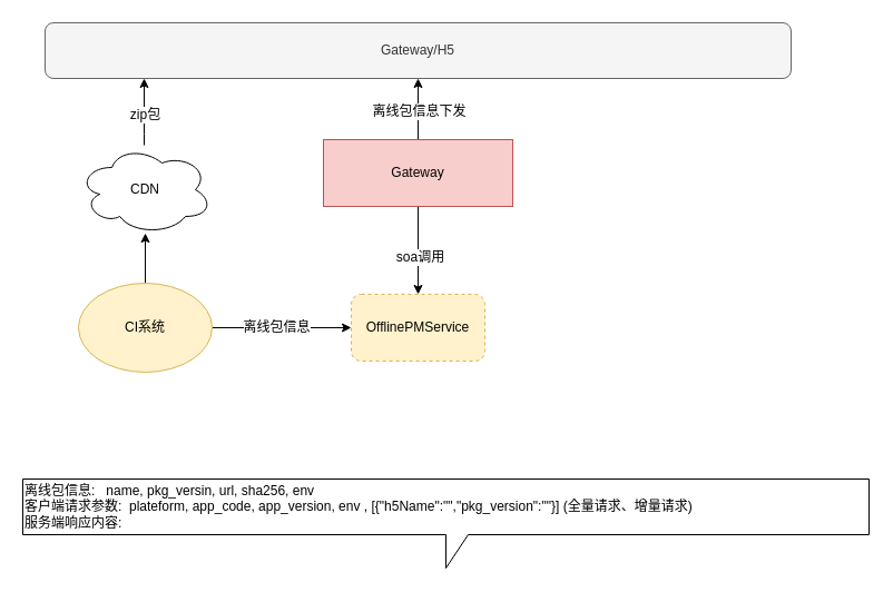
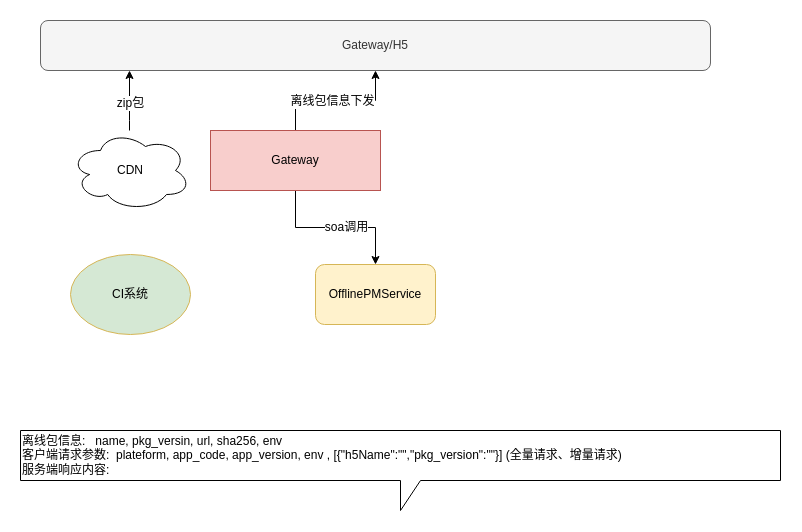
- <mxCell id="7" value="Gateway" style="rounded=0;whiteSpace=wrap;html=1;fillColor=#f8cecc;strokeColor=#b85450;" vertex="1" parent="1"><mxGeometry x="290" y="125" width="170" height="60" as="geometry" /></mxCell>
+ <mxCell id="7" value="Gateway" style="rounded=0;whiteSpace=wrap;html=1;fillColor=#f8cecc;strokeColor=#b85450;" vertex="1" parent="1"><mxGeometry x="210" y="130" width="170" height="60" as="geometry" /></mxCell>
- <mxCell id="11" style="edgeStyle=orthogonalEdgeStyle;rounded=0;orthogonalLoop=1;jettySize=auto;html=1;exitX=0.5;exitY=0;exitDx=0;exitDy=0;entryX=0.5;entryY=0.988;entryDx=0;entryDy=0;entryPerimeter=0;" edge="1" parent="1" source="12" target="15"><mxGeometry relative="1" as="geometry" /></mxCell>
- <mxCell id="12" value="CI系统" style="ellipse;whiteSpace=wrap;html=1;fillColor=#fff2cc;strokeColor=#d6b656;" vertex="1" parent="1"><mxGeometry x="70" y="254" width="120" height="80" as="geometry" /></mxCell>
+ <mxCell id="12" value="CI系统" style="ellipse;whiteSpace=wrap;html=1;fillColor=#d5e8d4;strokeColor=#d6b656;" vertex="1" parent="1"><mxGeometry x="70" y="254" width="120" height="80" as="geometry" /></mxCell>
- <mxCell id="9" style="edgeStyle=orthogonalEdgeStyle;rounded=0;orthogonalLoop=1;jettySize=auto;html=1;entryX=0;entryY=0.5;entryDx=0;entryDy=0;" edge="1" parent="1" source="12" target="8"><mxGeometry relative="1" as="geometry" /></mxCell>
- <mxCell id="10" value="离线包信息" style="text;html=1;resizable=0;points=[];align=center;verticalAlign=middle;labelBackgroundColor=#ffffff;" vertex="1" connectable="0" parent="9"><mxGeometry x="-0.088" y="1" relative="1" as="geometry"><mxPoint as="offset" /></mxGeometry></mxCell>
- <mxCell id="8" value="OfflinePMService" style="rounded=1;whiteSpace=wrap;html=1;fillColor=#fff2cc;strokeColor=#d6b656;dashed=1;" vertex="1" parent="1"><mxGeometry x="315" y="264" width="120" height="60" as="geometry" /></mxCell>
+ <mxCell id="8" value="OfflinePMService" style="rounded=1;whiteSpace=wrap;html=1;fillColor=#fff2cc;strokeColor=#d6b656;" vertex="1" parent="1"><mxGeometry x="315" y="264" width="120" height="60" as="geometry" /></mxCell>
